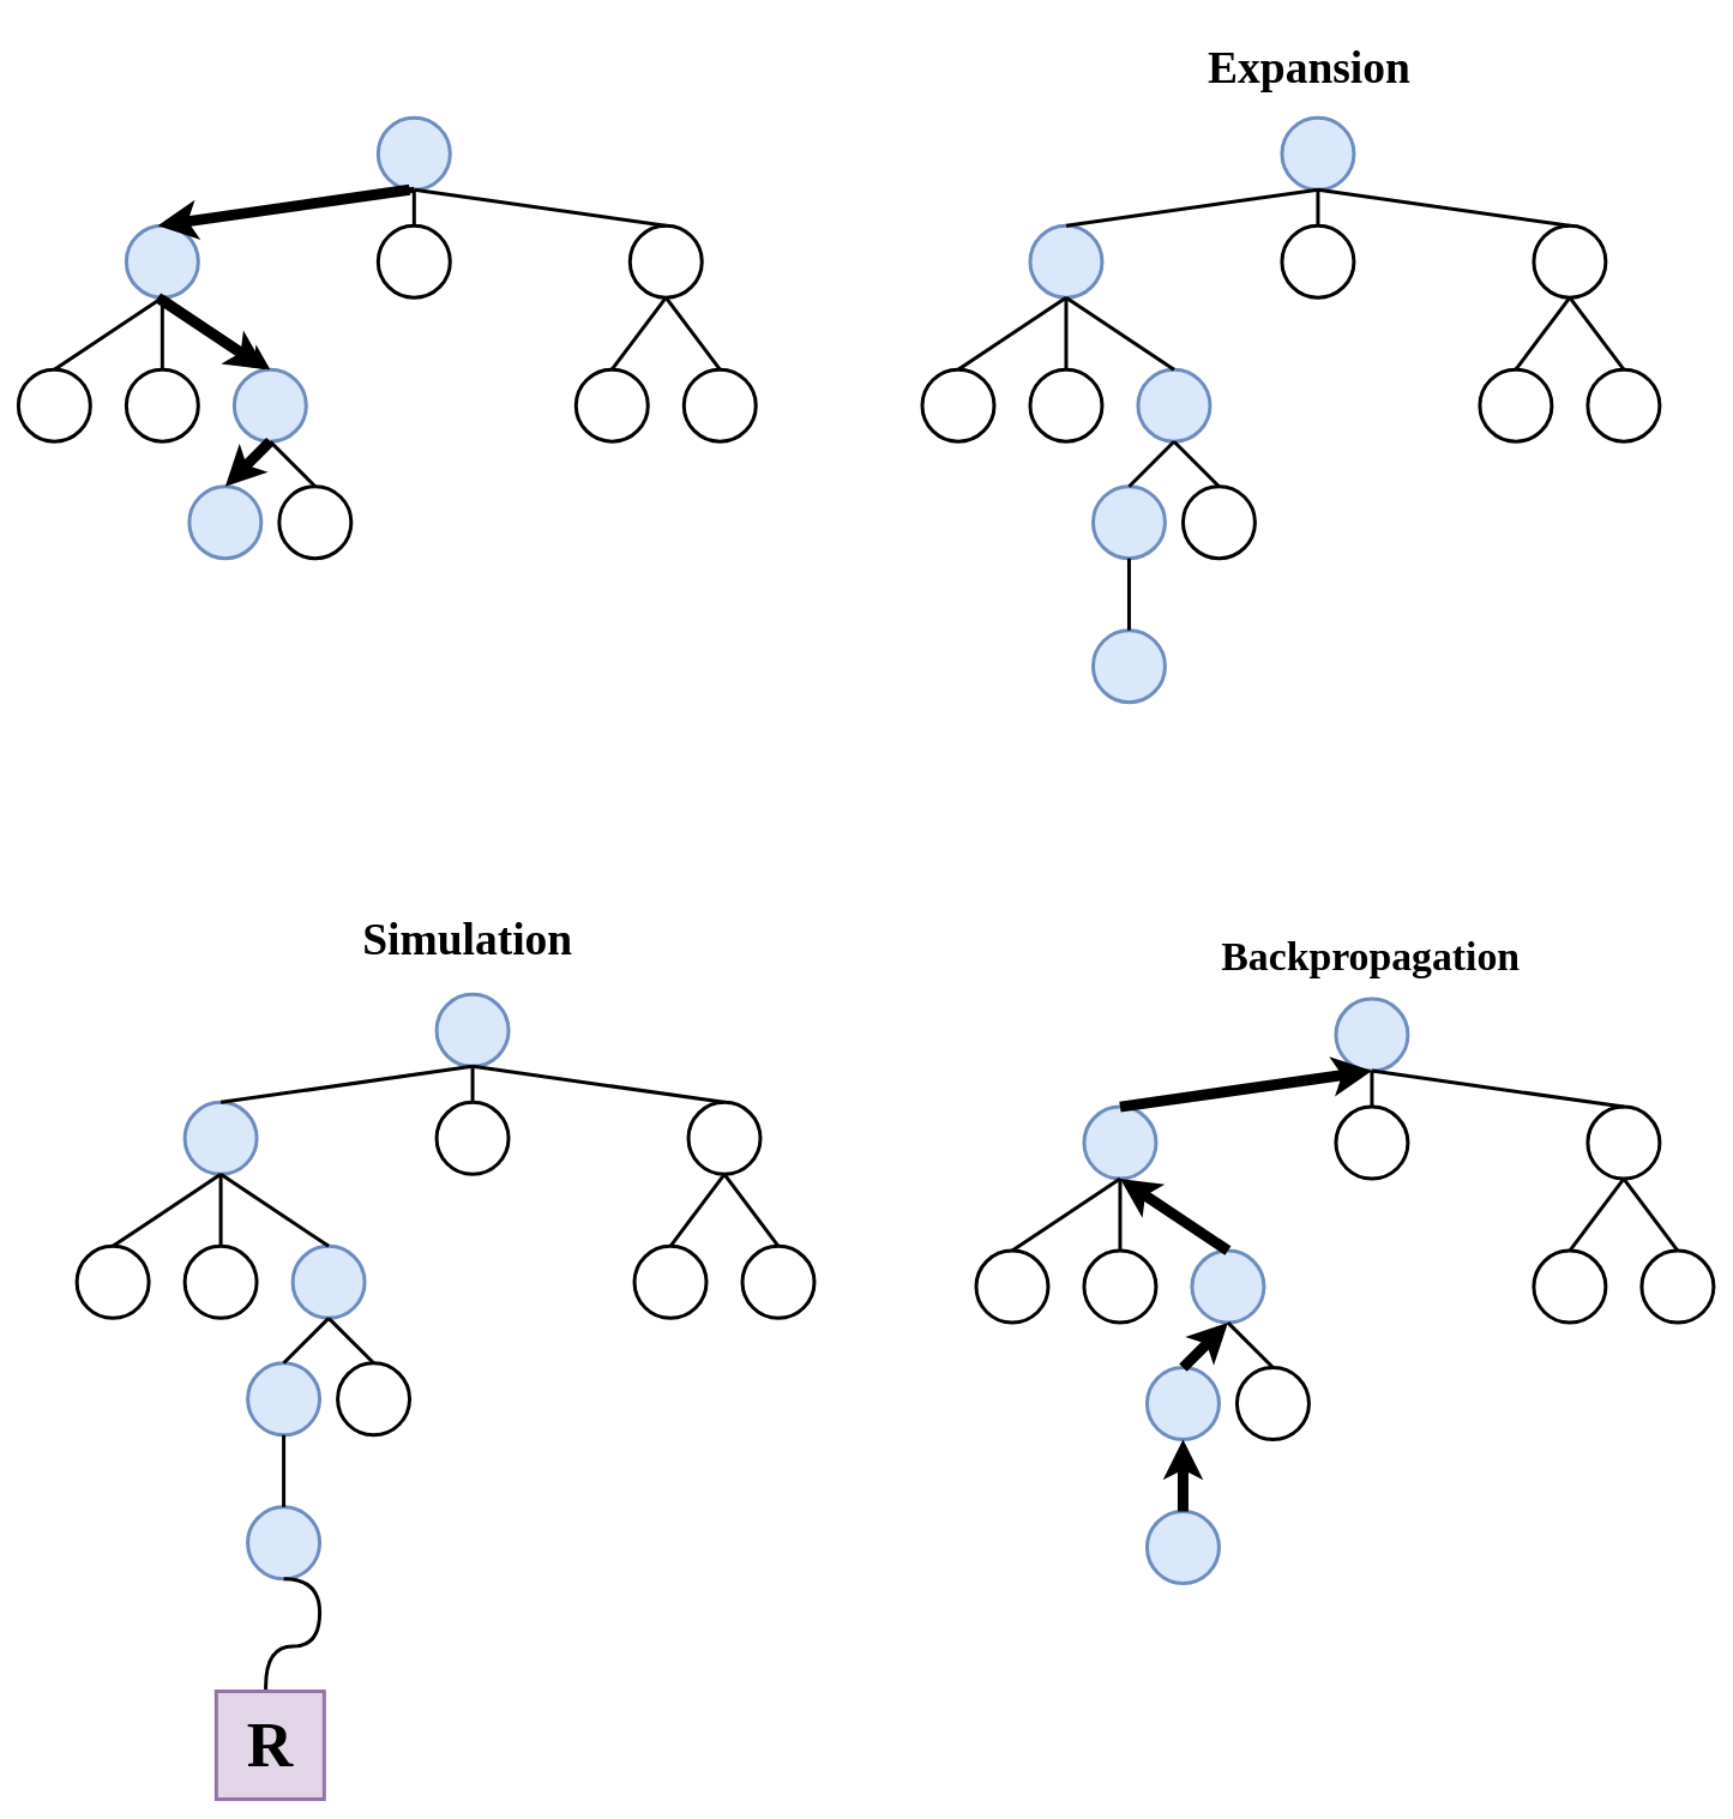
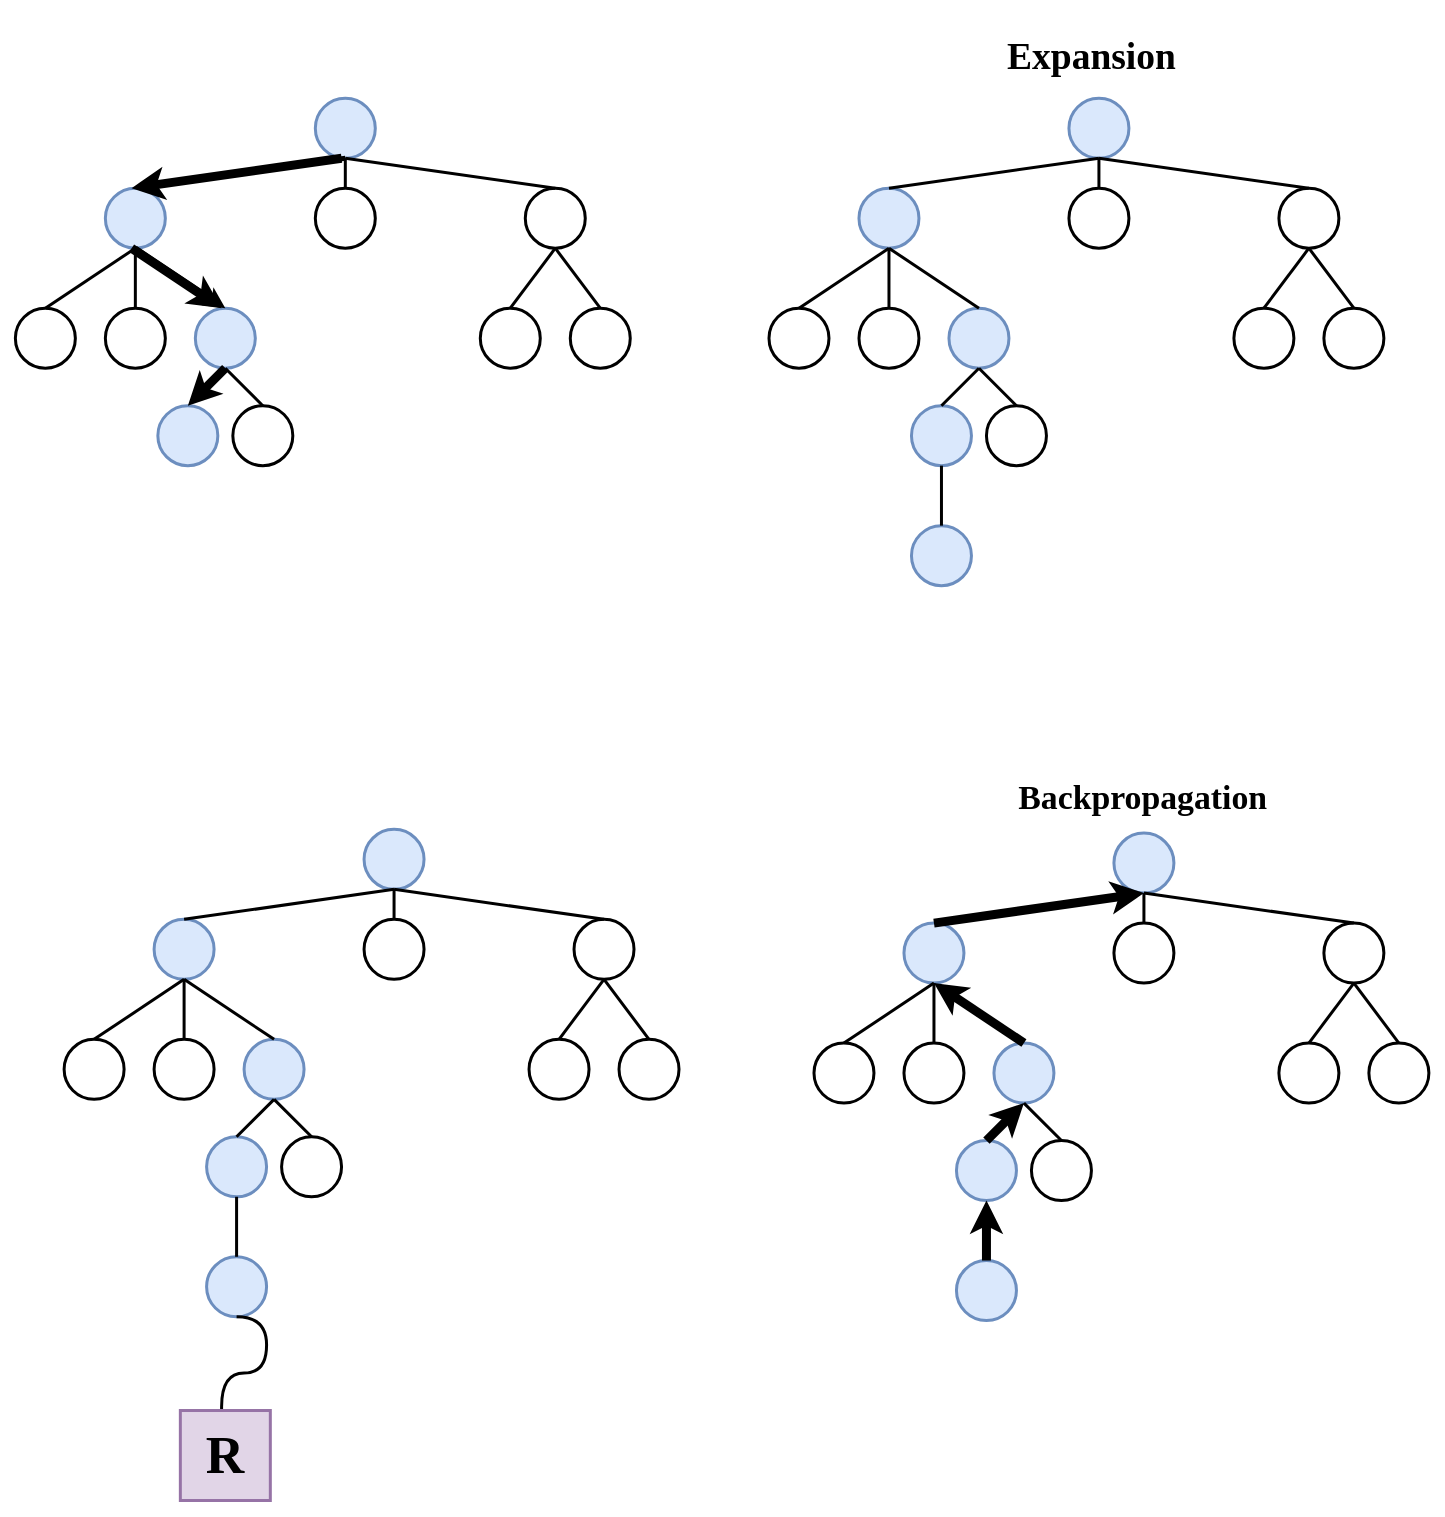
- <mxCell id="94" value="&lt;h1 style=&quot;font-size: 50px;&quot;&gt;&lt;font style=&quot;font-size: 50px;&quot; face=&quot;Times New Roman&quot;&gt;Simulation&lt;/font&gt;&lt;/h1&gt;" style="text;html=1;strokeColor=none;fillColor=none;spacing=5;spacingTop=-20;whiteSpace=wrap;overflow=hidden;rounded=0;fontSize=50;" parent="1" vertex="1"><mxGeometry x="397.5" y="990" width="255" height="100" as="geometry" /></mxCell>
